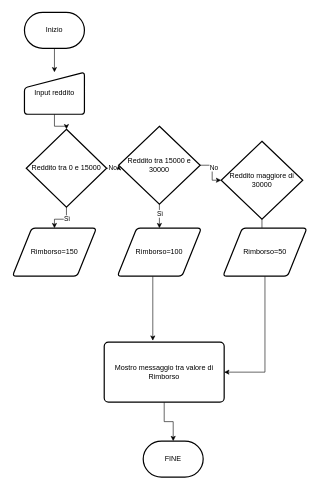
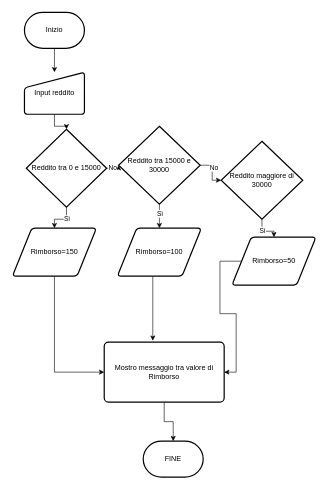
- <mxCell id="26" value="Rimborso=50" style="shape=parallelogram;html=1;strokeWidth=2;perimeter=parallelogramPerimeter;whiteSpace=wrap;rounded=1;arcSize=12;size=0.23;" vertex="1" parent="1"><mxGeometry x="371" y="380" width="140" height="80" as="geometry" /></mxCell>
+ <mxCell id="26" value="Rimborso=50" style="shape=parallelogram;html=1;strokeWidth=2;perimeter=parallelogramPerimeter;whiteSpace=wrap;rounded=1;arcSize=12;size=0.23;" vertex="1" parent="1"><mxGeometry x="386" y="395" width="140" height="80" as="geometry" /></mxCell>
+ <mxCell id="21" value="" style="edgeStyle=orthogonalEdgeStyle;rounded=0;orthogonalLoop=1;jettySize=auto;html=1;" edge="1" parent="1" source="22" target="20"><mxGeometry relative="1" as="geometry"><Array as="points"><mxPoint x="90" y="620" /></Array></mxGeometry></mxCell>
